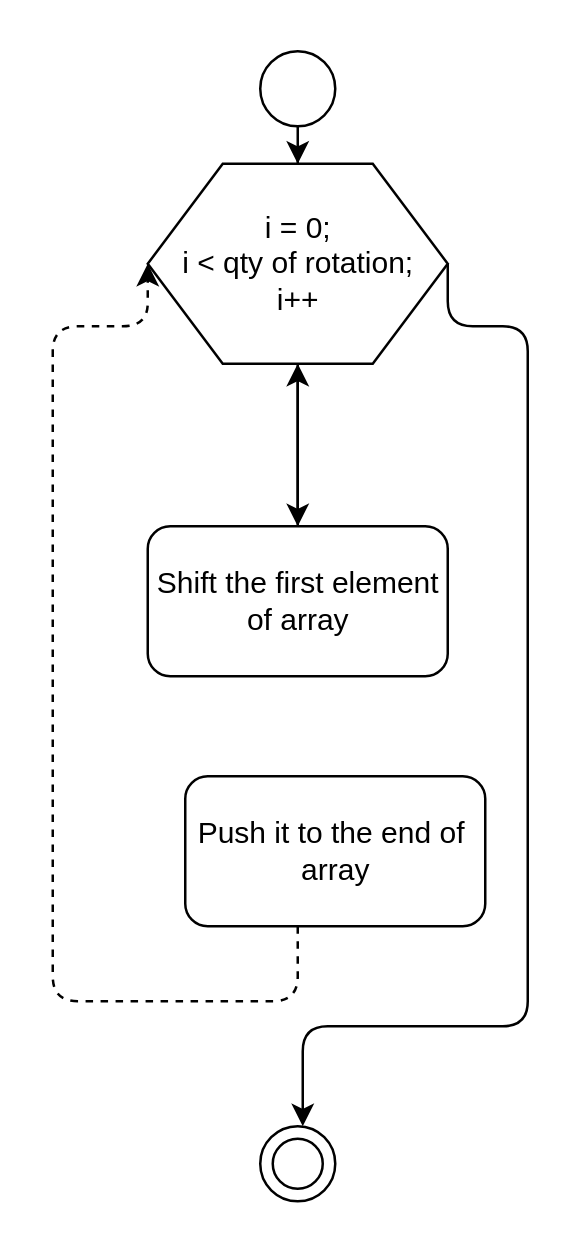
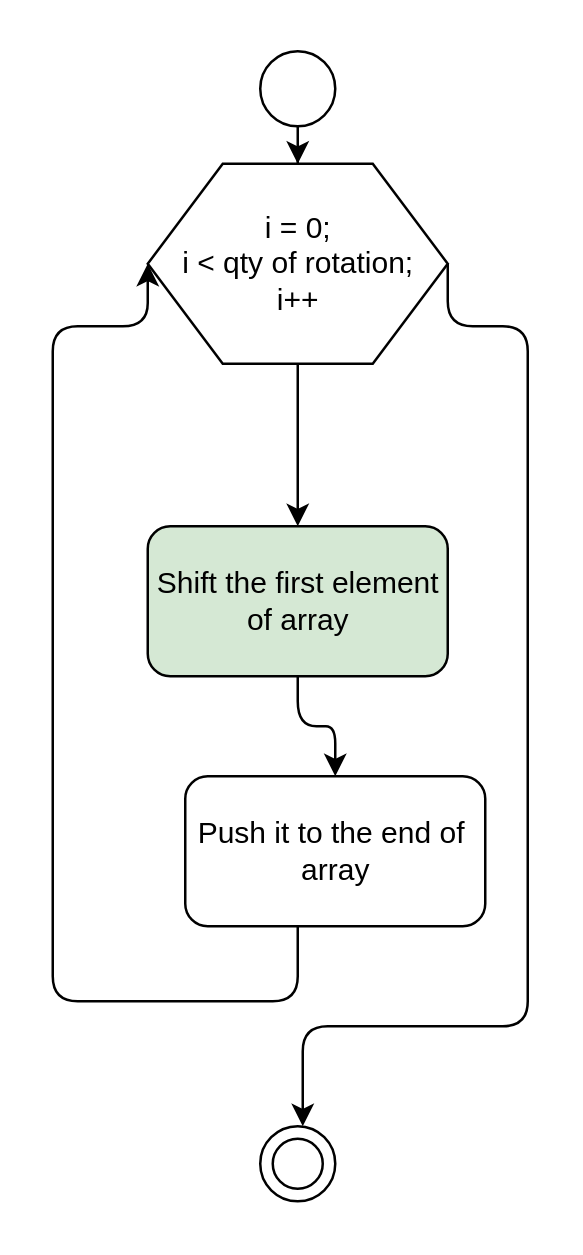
- <mxCell id="7" style="edgeStyle=orthogonalEdgeStyle;rounded=1;comic=0;jumpStyle=arc;orthogonalLoop=1;jettySize=auto;html=1;strokeColor=#000000;strokeWidth=1;fontColor=#000000;" edge="1" parent="1" source="8" target="6"><mxGeometry relative="1" as="geometry" /></mxCell>
+ <mxCell id="7" style="edgeStyle=orthogonalEdgeStyle;rounded=1;comic=0;jumpStyle=arc;orthogonalLoop=1;jettySize=auto;html=1;entryX=0.5;entryY=0;entryDx=0;entryDy=0;strokeColor=#000000;strokeWidth=1;fontColor=#000000;" edge="1" parent="1" source="8" target="10"><mxGeometry relative="1" as="geometry" /></mxCell>
- <mxCell id="8" value="Shift the first element of array" style="rounded=1;whiteSpace=wrap;html=1;labelBackgroundColor=none;fontColor=#000000;" vertex="1" parent="1"><mxGeometry x="58.5" y="210" width="120" height="60" as="geometry" /></mxCell>
+ <mxCell id="8" value="Shift the first element of array" style="rounded=1;whiteSpace=wrap;html=1;labelBackgroundColor=none;fontColor=#000000;fillColor=#d5e8d4;" vertex="1" parent="1"><mxGeometry x="58.5" y="210" width="120" height="60" as="geometry" /></mxCell>
- <mxCell id="9" style="edgeStyle=orthogonalEdgeStyle;rounded=1;comic=0;jumpStyle=arc;orthogonalLoop=1;jettySize=auto;html=1;strokeColor=#000000;strokeWidth=1;fontColor=#000000;entryX=0;entryY=0.5;entryDx=0;entryDy=0;dashed=1;" edge="1" parent="1" source="10" target="6"><mxGeometry relative="1" as="geometry"><mxPoint x="-69.5" y="80" as="targetPoint" /><Array as="points"><mxPoint x="118.5" y="400" /><mxPoint x="20.5" y="400" /><mxPoint x="20.5" y="130" /></Array></mxGeometry></mxCell>
+ <mxCell id="9" style="edgeStyle=orthogonalEdgeStyle;rounded=1;comic=0;jumpStyle=arc;orthogonalLoop=1;jettySize=auto;html=1;strokeColor=#000000;strokeWidth=1;fontColor=#000000;entryX=0;entryY=0.5;entryDx=0;entryDy=0;" edge="1" parent="1" source="10" target="6"><mxGeometry relative="1" as="geometry"><mxPoint x="-69.5" y="80" as="targetPoint" /><Array as="points"><mxPoint x="118.5" y="400" /><mxPoint x="20.5" y="400" /><mxPoint x="20.5" y="130" /></Array></mxGeometry></mxCell>
